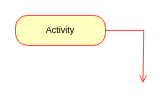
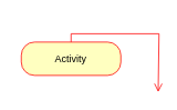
- <mxCell id="2" value="Activity" style="rounded=1;whiteSpace=wrap;html=1;arcSize=40;fontColor=#000000;fillColor=#ffffc0;strokeColor=#ff0000;" vertex="1" parent="1"><mxGeometry x="20" y="20" width="120" height="40" as="geometry" /></mxCell>
+ <mxCell id="2" value="Activity" style="rounded=1;whiteSpace=wrap;html=1;arcSize=40;fontColor=#000000;fillColor=#ffffc0;strokeColor=#ff0000;" vertex="1" parent="1"><mxGeometry x="25" y="50" width="120" height="40" as="geometry" /></mxCell>
